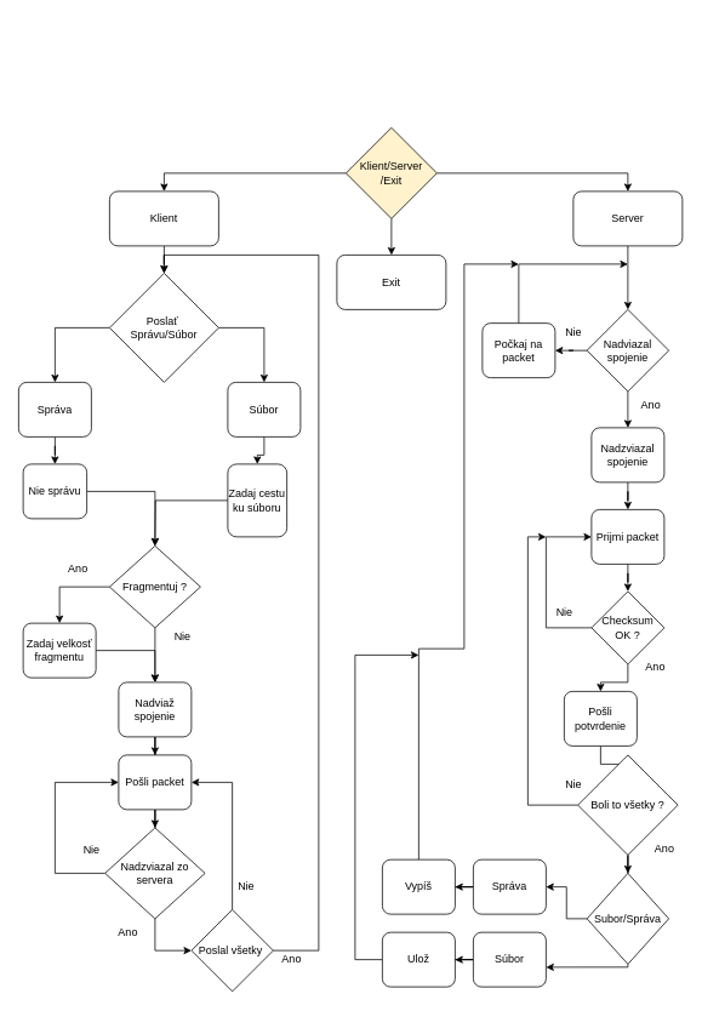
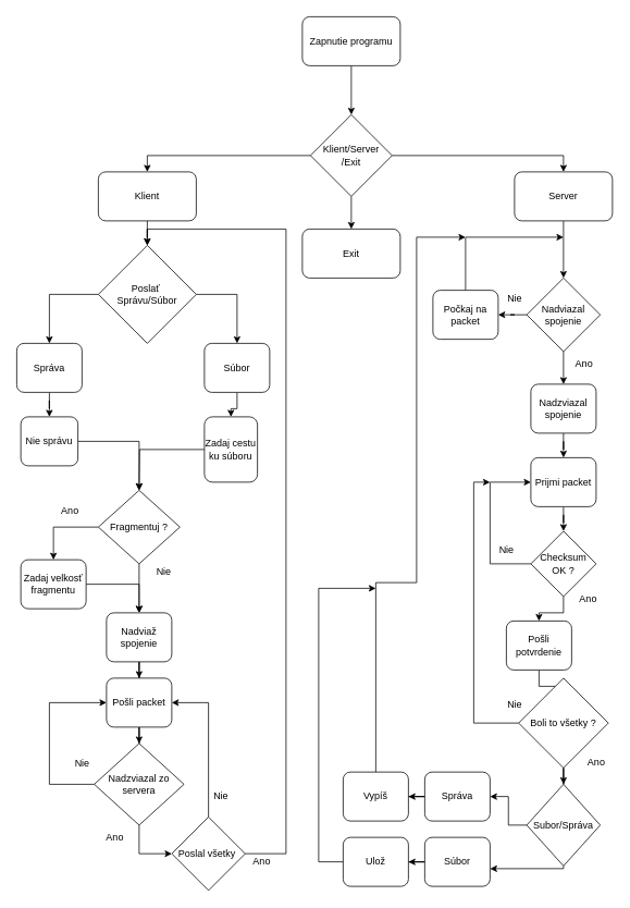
+ <mxCell id="3" value="Zapnutie programu" style="rounded=1;whiteSpace=wrap;html=1;" vertex="1" parent="1"><mxGeometry x="370" y="20" width="120" height="60" as="geometry" /></mxCell>
+ <mxCell id="2" style="edgeStyle=orthogonalEdgeStyle;rounded=0;orthogonalLoop=1;jettySize=auto;html=1;entryX=0.5;entryY=0;entryDx=0;entryDy=0;" edge="1" parent="1" source="3" target="7"><mxGeometry relative="1" as="geometry" /></mxCell>
- <mxCell id="7" value="Klient/Server&lt;br&gt;/Exit" style="rhombus;whiteSpace=wrap;html=1;fillColor=#fff2cc;" vertex="1" parent="1"><mxGeometry x="380" y="140" width="100" height="100" as="geometry" /></mxCell>
+ <mxCell id="7" value="Klient/Server&lt;br&gt;/Exit" style="rhombus;whiteSpace=wrap;html=1;" vertex="1" parent="1"><mxGeometry x="380" y="140" width="100" height="100" as="geometry" /></mxCell>
